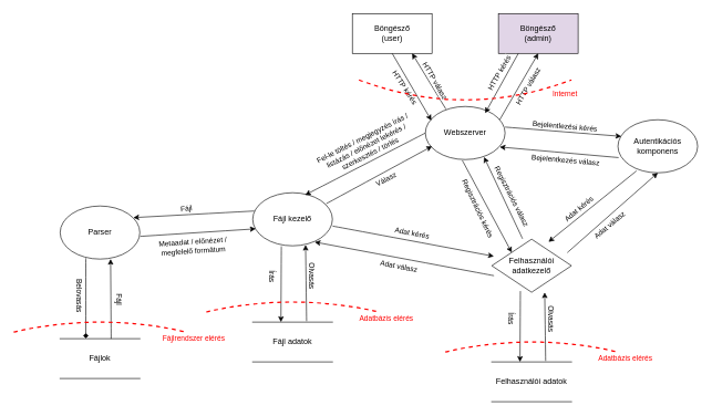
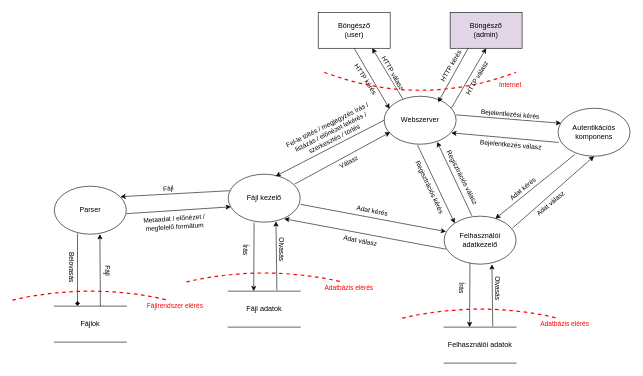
- <mxCell id="20" value="Felhasználói adatkezelő" style="rhombus;whiteSpace=wrap;html=1;fontColor=#000000;" vertex="1" parent="1"><mxGeometry x="740" y="360" width="120" height="80" as="geometry" /></mxCell>
+ <mxCell id="20" value="Felhasználói adatkezelő" style="ellipse;whiteSpace=wrap;html=1;fontColor=#000000;" vertex="1" parent="1"><mxGeometry x="740" y="360" width="120" height="80" as="geometry" /></mxCell>
